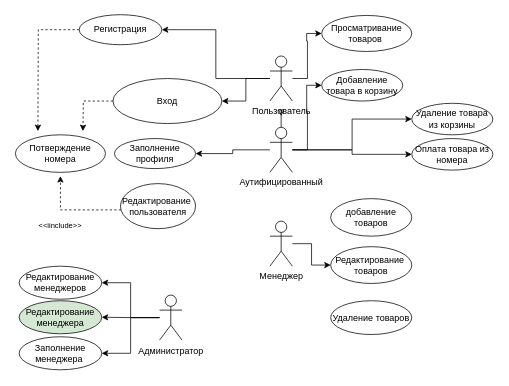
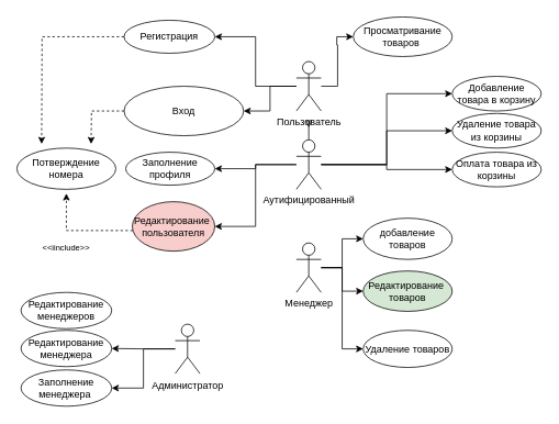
- <mxCell id="22" value="Регистрация" style="ellipse;whiteSpace=wrap;html=1;" vertex="1" parent="1"><mxGeometry x="105" y="19" width="110" height="40" as="geometry" /></mxCell>
+ <mxCell id="22" value="Регистрация" style="ellipse;whiteSpace=wrap;html=1;" vertex="1" parent="1"><mxGeometry x="150" y="24" width="110" height="40" as="geometry" /></mxCell>
- <mxCell id="34" value="Добавление товара в корзину" style="ellipse;whiteSpace=wrap;html=1;fontSize=12;" vertex="1" parent="1"><mxGeometry x="428" y="92" width="108" height="42" as="geometry" /></mxCell>
+ <mxCell id="34" value="Добавление товара в корзину" style="ellipse;whiteSpace=wrap;html=1;fontSize=12;" vertex="1" parent="1"><mxGeometry x="548" y="92" width="108" height="42" as="geometry" /></mxCell>
- <mxCell id="36" value="Оплата товара из номера" style="ellipse;whiteSpace=wrap;html=1;fontSize=12;" vertex="1" parent="1"><mxGeometry x="548" y="184" width="108" height="42" as="geometry" /></mxCell>
+ <mxCell id="36" value="Оплата товара из корзины" style="ellipse;whiteSpace=wrap;html=1;fontSize=12;" vertex="1" parent="1"><mxGeometry x="548" y="184" width="108" height="42" as="geometry" /></mxCell>
+ <mxCell id="11" style="edgeStyle=orthogonalEdgeStyle;rounded=0;orthogonalLoop=1;jettySize=auto;html=1;entryX=1;entryY=0.5;entryDx=0;entryDy=0;fontSize=12;endArrow=classic;endFill=1;" edge="1" parent="1" source="12" target="28"><mxGeometry relative="1" as="geometry" /></mxCell>
- <mxCell id="28" value="Редактирование&amp;nbsp;&lt;br&gt;пользователя" style="ellipse;whiteSpace=wrap;html=1;" vertex="1" parent="1"><mxGeometry x="160" y="244" width="100" height="60" as="geometry" /></mxCell>
+ <mxCell id="28" value="Редактирование&amp;nbsp;&lt;br&gt;пользователя" style="ellipse;whiteSpace=wrap;html=1;fillColor=#f8cecc;" vertex="1" parent="1"><mxGeometry x="160" y="244" width="100" height="60" as="geometry" /></mxCell>
+ <mxCell id="17" style="edgeStyle=orthogonalEdgeStyle;rounded=0;orthogonalLoop=1;jettySize=auto;html=1;entryX=0;entryY=0.5;entryDx=0;entryDy=0;fontSize=12;endArrow=classic;endFill=1;" edge="1" parent="1" source="20" target="31"><mxGeometry relative="1" as="geometry" /></mxCell>
- <mxCell id="32" value="Редактирование&amp;nbsp;&lt;br&gt;товаров" style="ellipse;whiteSpace=wrap;html=1;fontSize=12;" vertex="1" parent="1"><mxGeometry x="440" y="328" width="108" height="49" as="geometry" /></mxCell>
+ <mxCell id="32" value="Редактирование&amp;nbsp;&lt;br&gt;товаров" style="ellipse;whiteSpace=wrap;html=1;fontSize=12;fillColor=#d5e8d4;" vertex="1" parent="1"><mxGeometry x="440" y="328" width="108" height="49" as="geometry" /></mxCell>
- <mxCell id="2" style="edgeStyle=orthogonalEdgeStyle;rounded=0;orthogonalLoop=1;jettySize=auto;html=1;entryX=1;entryY=0.5;entryDx=0;entryDy=0;fontSize=12;endArrow=classic;endFill=1;" edge="1" parent="1" source="5" target="37"><mxGeometry relative="1" as="geometry" /></mxCell>
+ <mxCell id="19" style="edgeStyle=orthogonalEdgeStyle;rounded=0;orthogonalLoop=1;jettySize=auto;html=1;entryX=0;entryY=0.5;entryDx=0;entryDy=0;fontSize=12;endArrow=classic;endFill=1;" edge="1" parent="1" source="20" target="33"><mxGeometry relative="1" as="geometry" /></mxCell>
- <mxCell id="38" value="Редактирование менеджера" style="ellipse;whiteSpace=wrap;html=1;fontSize=12;fillColor=#d5e8d4;" vertex="1" parent="1"><mxGeometry x="25" y="400" width="110" height="44" as="geometry" /></mxCell>
+ <mxCell id="38" value="Редактирование менеджера" style="ellipse;whiteSpace=wrap;html=1;fontSize=12;" vertex="1" parent="1"><mxGeometry x="25" y="400" width="110" height="44" as="geometry" /></mxCell>
